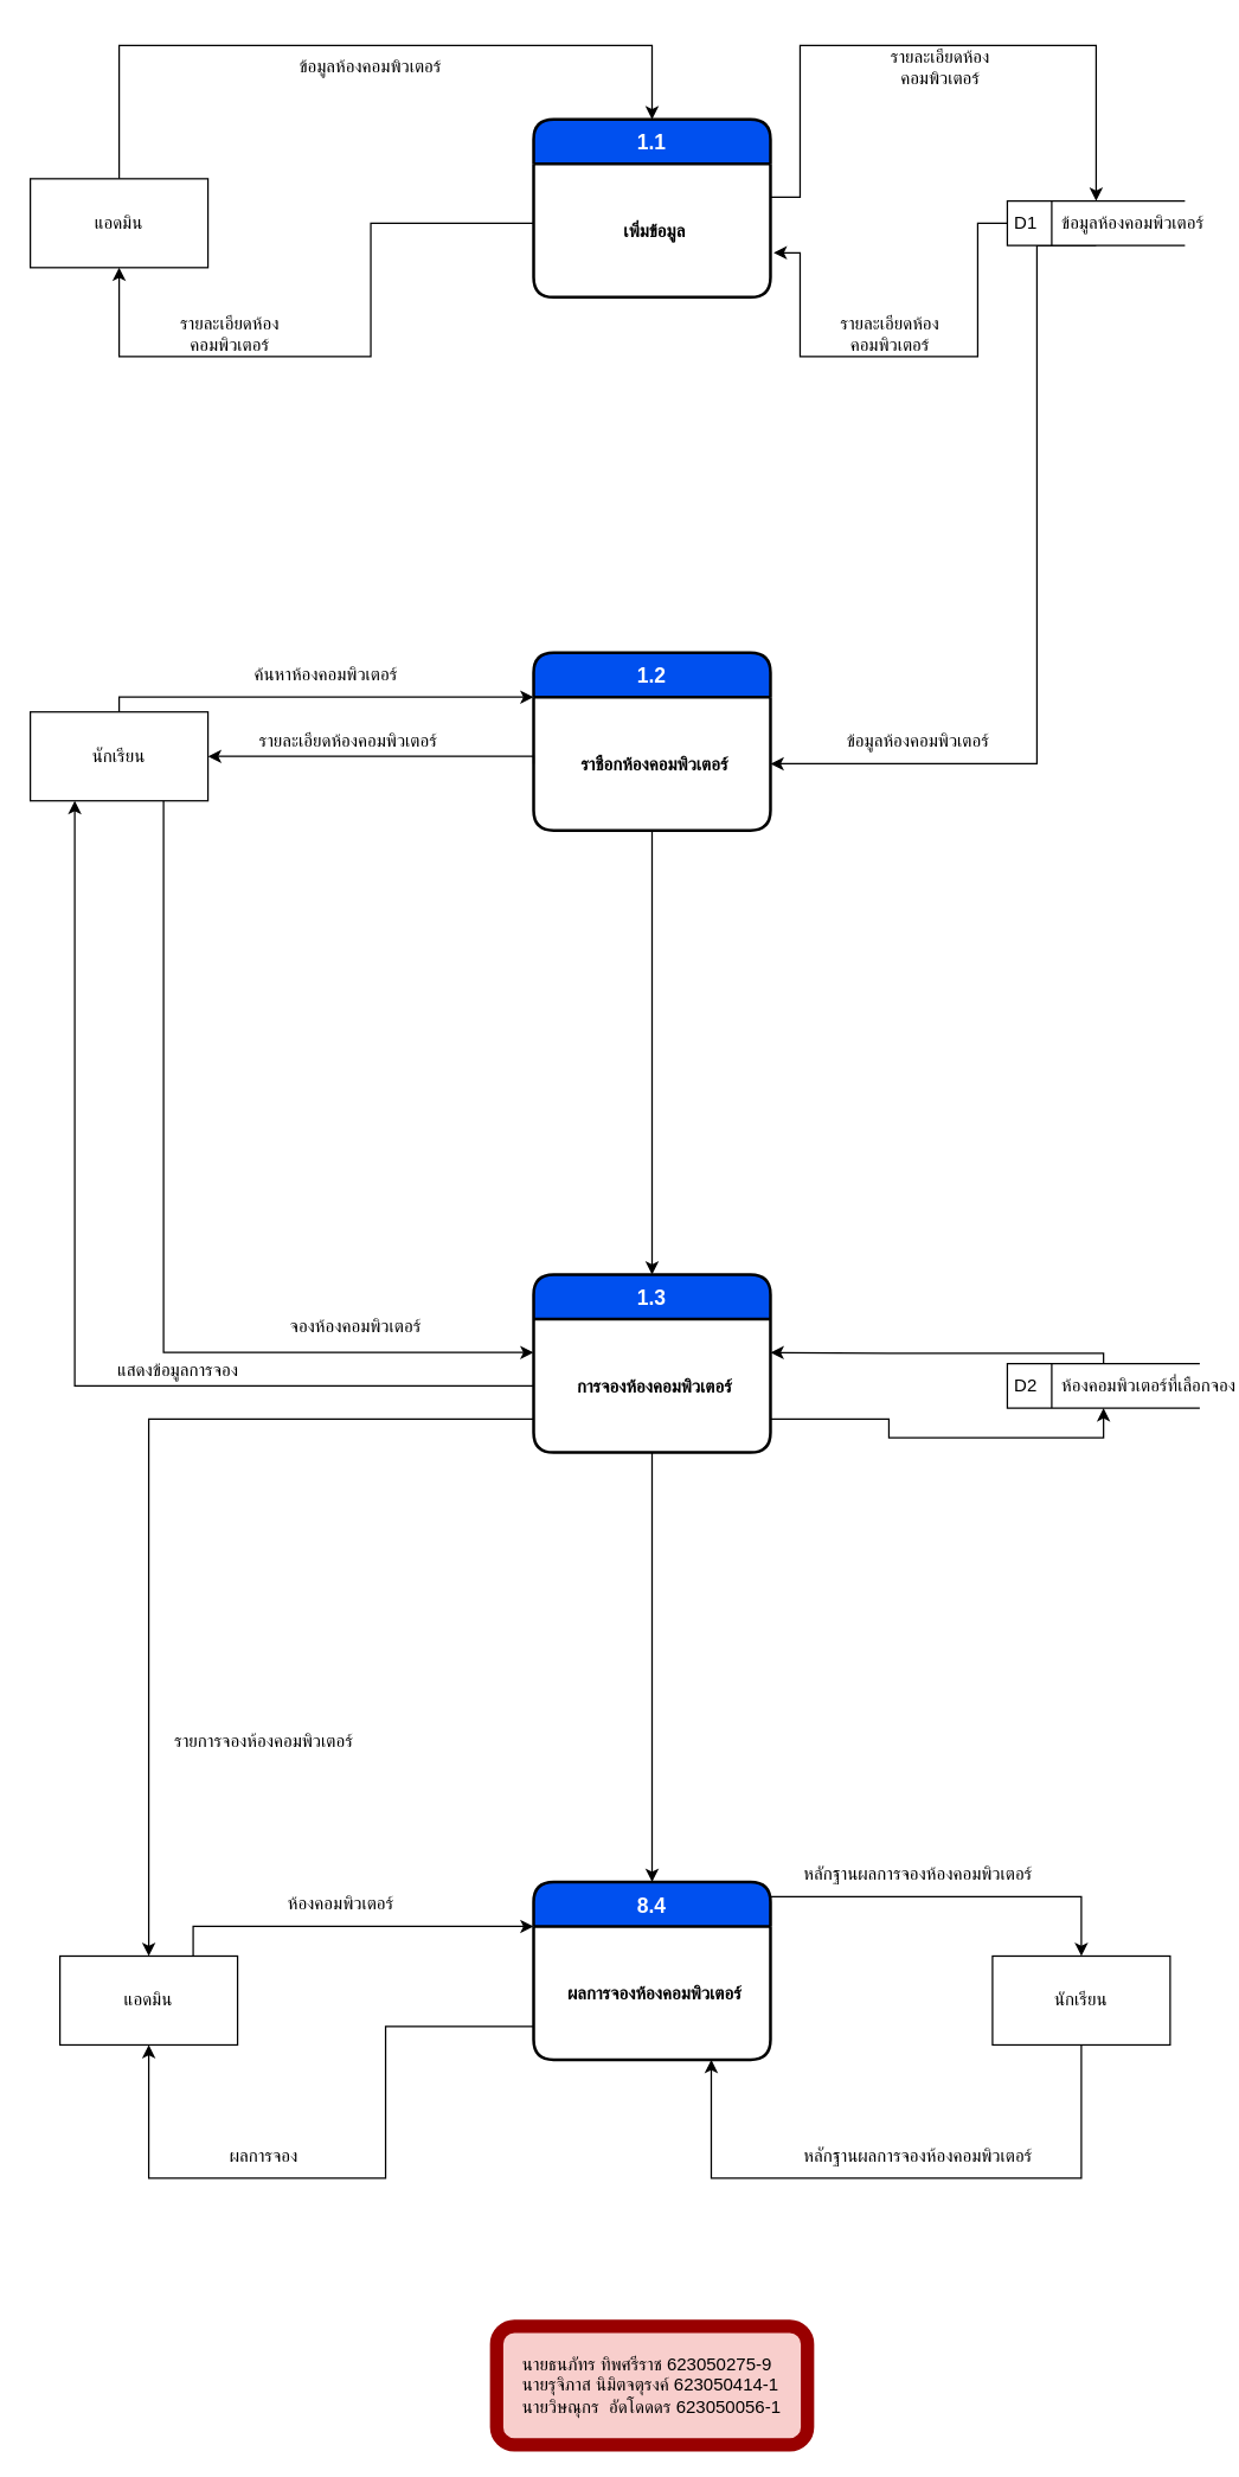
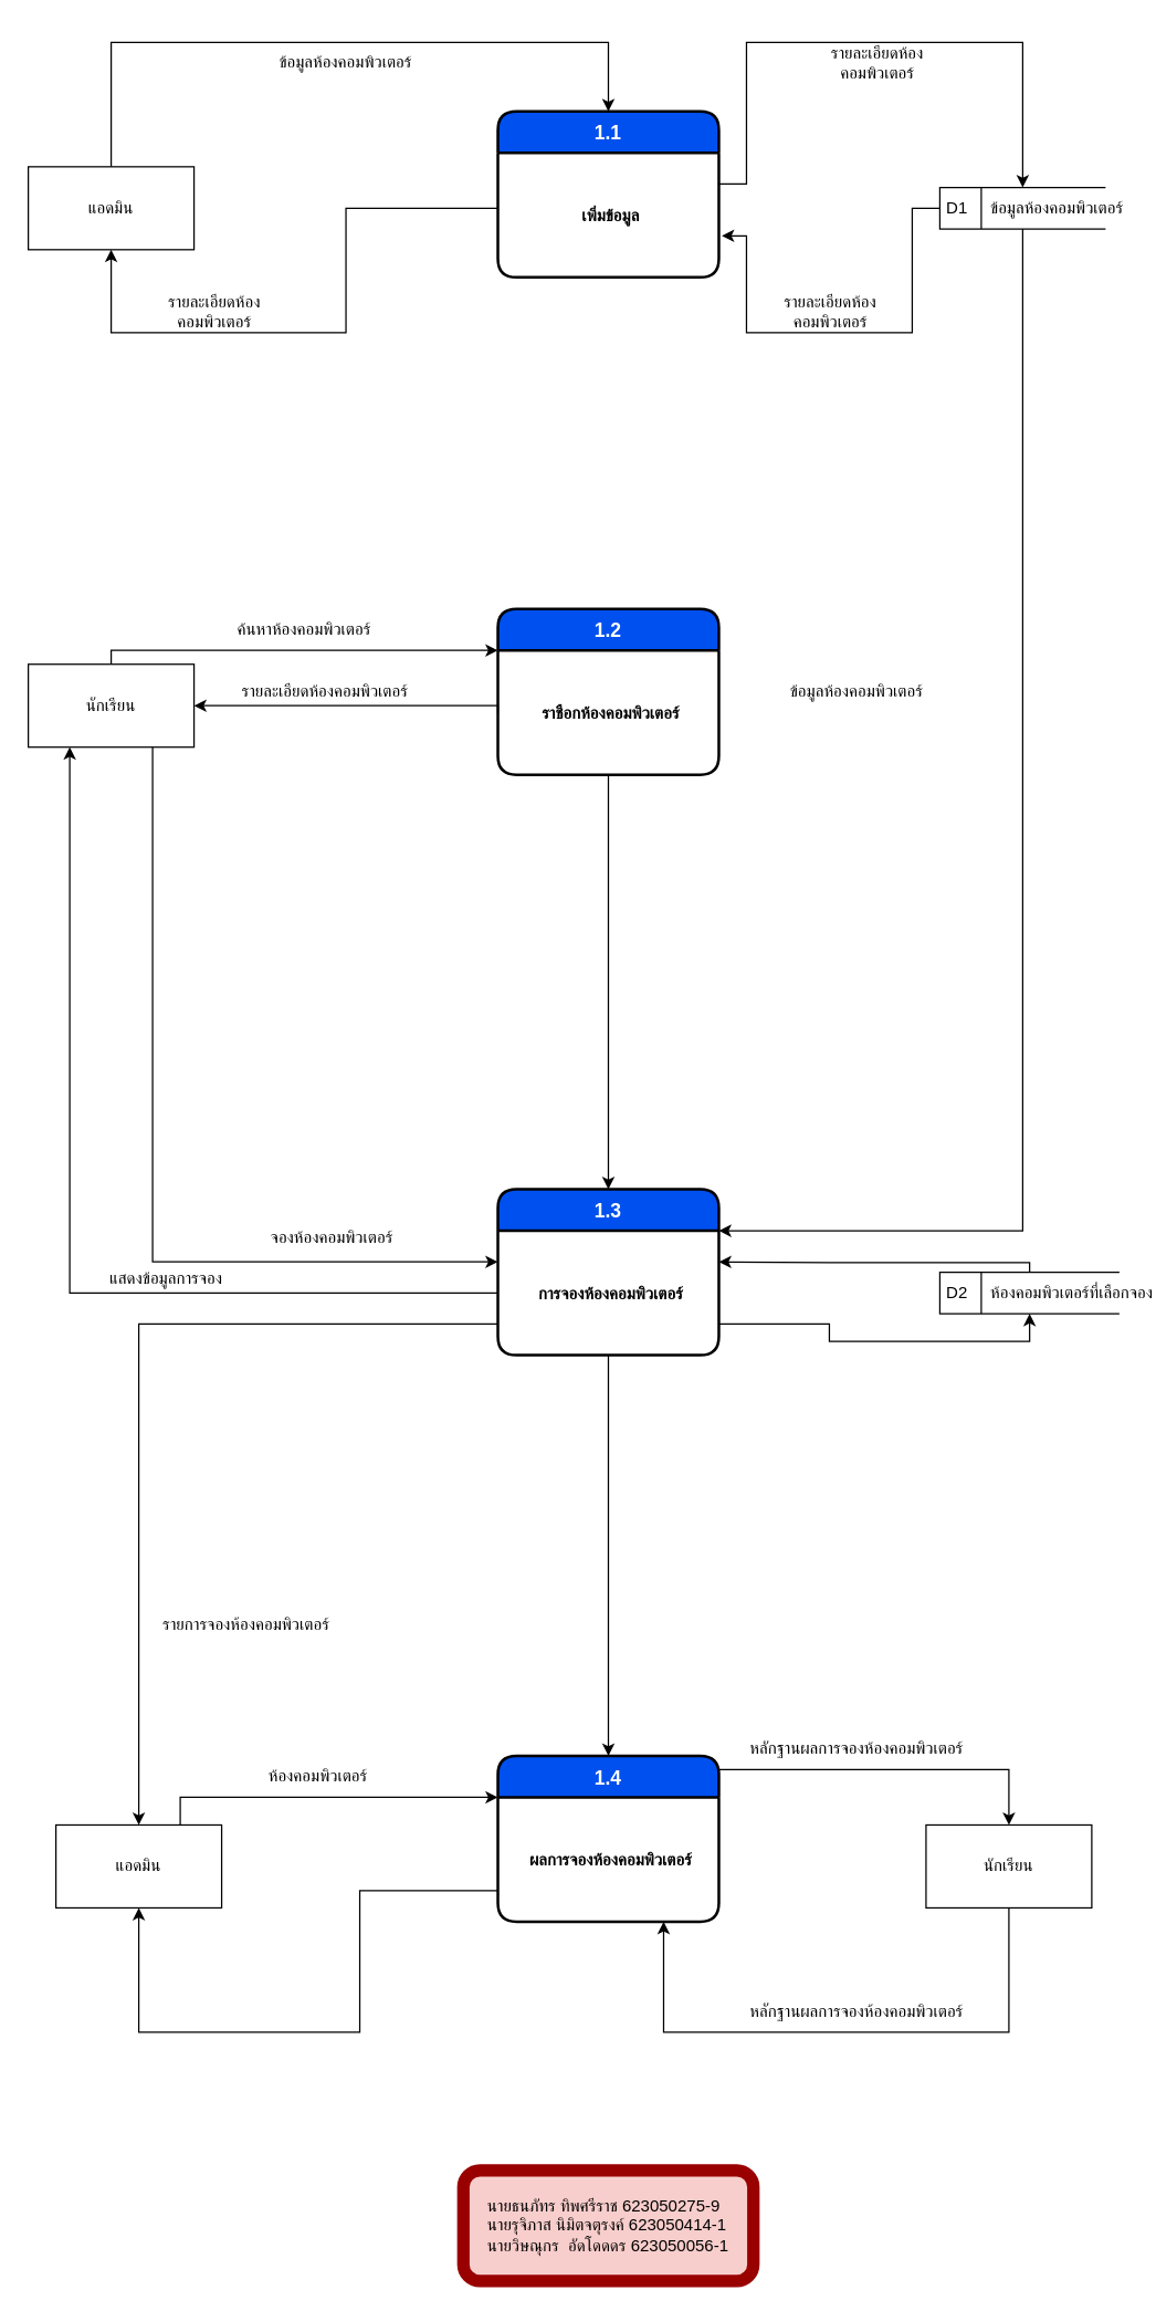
- <mxCell id="14" style="edgeStyle=orthogonalEdgeStyle;rounded=0;orthogonalLoop=1;jettySize=auto;html=1;exitX=0.5;exitY=1;exitDx=0;exitDy=0;entryX=1;entryY=0.5;entryDx=0;entryDy=0;" edge="1" parent="1" source="16" target="20"><mxGeometry relative="1" as="geometry"><Array as="points"><mxPoint x="700" y="165" /><mxPoint x="700" y="515" /></Array></mxGeometry></mxCell>
+ <mxCell id="15" style="edgeStyle=orthogonalEdgeStyle;rounded=0;orthogonalLoop=1;jettySize=auto;html=1;exitX=0.5;exitY=1;exitDx=0;exitDy=0;entryX=1;entryY=0;entryDx=0;entryDy=0;" edge="1" parent="1" source="16" target="26"><mxGeometry relative="1" as="geometry"><mxPoint x="620" y="920" as="targetPoint" /><Array as="points"><mxPoint x="740" y="890" /></Array></mxGeometry></mxCell>
- <mxCell id="35" value="8.4" style="swimlane;childLayout=stackLayout;horizontal=1;startSize=30;horizontalStack=0;rounded=1;fontSize=14;fontStyle=1;strokeWidth=2;resizeParent=0;resizeLast=1;shadow=0;dashed=0;align=center;fillColor=#0050ef;strokeColor=#000000;fontColor=#ffffff;verticalAlign=middle;" vertex="1" parent="1"><mxGeometry x="360" y="1270" width="160" height="120" as="geometry" /></mxCell>
+ <mxCell id="35" value="1.4" style="swimlane;childLayout=stackLayout;horizontal=1;startSize=30;horizontalStack=0;rounded=1;fontSize=14;fontStyle=1;strokeWidth=2;resizeParent=0;resizeLast=1;shadow=0;dashed=0;align=center;fillColor=#0050ef;strokeColor=#000000;fontColor=#ffffff;verticalAlign=middle;" vertex="1" parent="1"><mxGeometry x="360" y="1270" width="160" height="120" as="geometry" /></mxCell>
- <mxCell id="44" value="ผลการจอง" style="text;html=1;strokeColor=none;fillColor=none;align=center;verticalAlign=middle;whiteSpace=wrap;rounded=0;dashed=1;" vertex="1" parent="1"><mxGeometry x="88" y="1430" width="180" height="50" as="geometry" /></mxCell>
